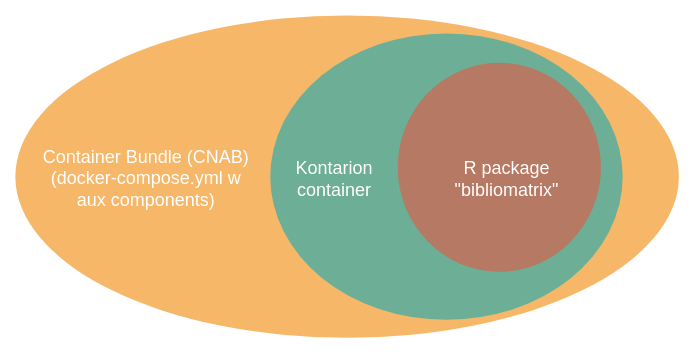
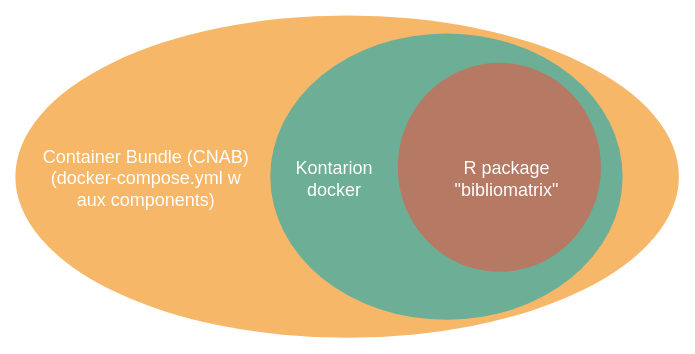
- <mxCell id="5" value="&lt;div&gt;Kontarion&lt;/div&gt;&lt;div&gt;container&lt;br&gt;&lt;/div&gt;" style="text;fontSize=24;align=center;verticalAlign=middle;html=1;fontColor=#FFFFFF;" parent="1" vertex="1"><mxGeometry x="350" y="203" width="190" height="70" as="geometry" /></mxCell>
+ <mxCell id="5" value="&lt;div&gt;Kontarion&lt;/div&gt;&lt;div&gt;docker&lt;br&gt;&lt;/div&gt;" style="text;fontSize=24;align=center;verticalAlign=middle;html=1;fontColor=#FFFFFF;" parent="1" vertex="1"><mxGeometry x="350" y="203" width="190" height="70" as="geometry" /></mxCell>
